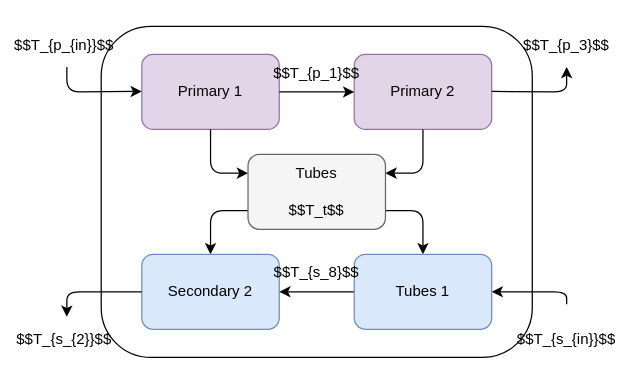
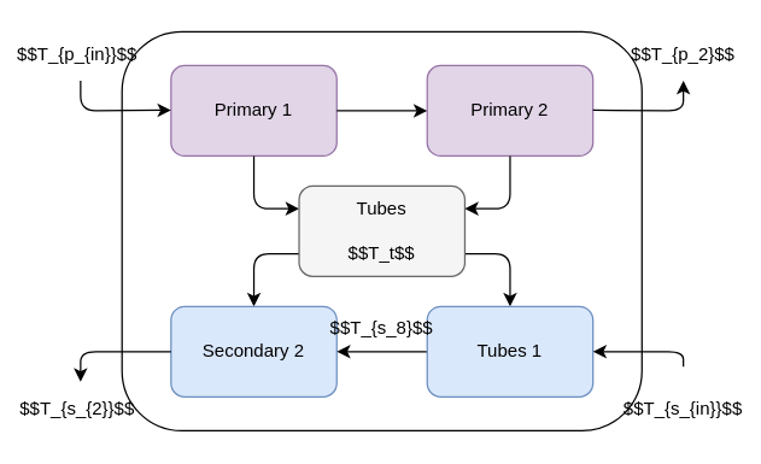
- <mxCell id="22" value="$$T_{p_3}$$" style="text;html=1;align=center;verticalAlign=middle;whiteSpace=wrap;rounded=0;" parent="1" vertex="1"><mxGeometry x="423" y="20.5" width="60" height="30" as="geometry" /></mxCell>
+ <mxCell id="22" value="$$T_{p_2}$$" style="text;html=1;align=center;verticalAlign=middle;whiteSpace=wrap;rounded=0;" parent="1" vertex="1"><mxGeometry x="423" y="20.5" width="60" height="30" as="geometry" /></mxCell>
- <mxCell id="23" value="$$T_{p_1}$$" style="text;html=1;align=center;verticalAlign=middle;whiteSpace=wrap;rounded=0;" parent="1" vertex="1"><mxGeometry x="223" y="43" width="60" height="30" as="geometry" /></mxCell>
